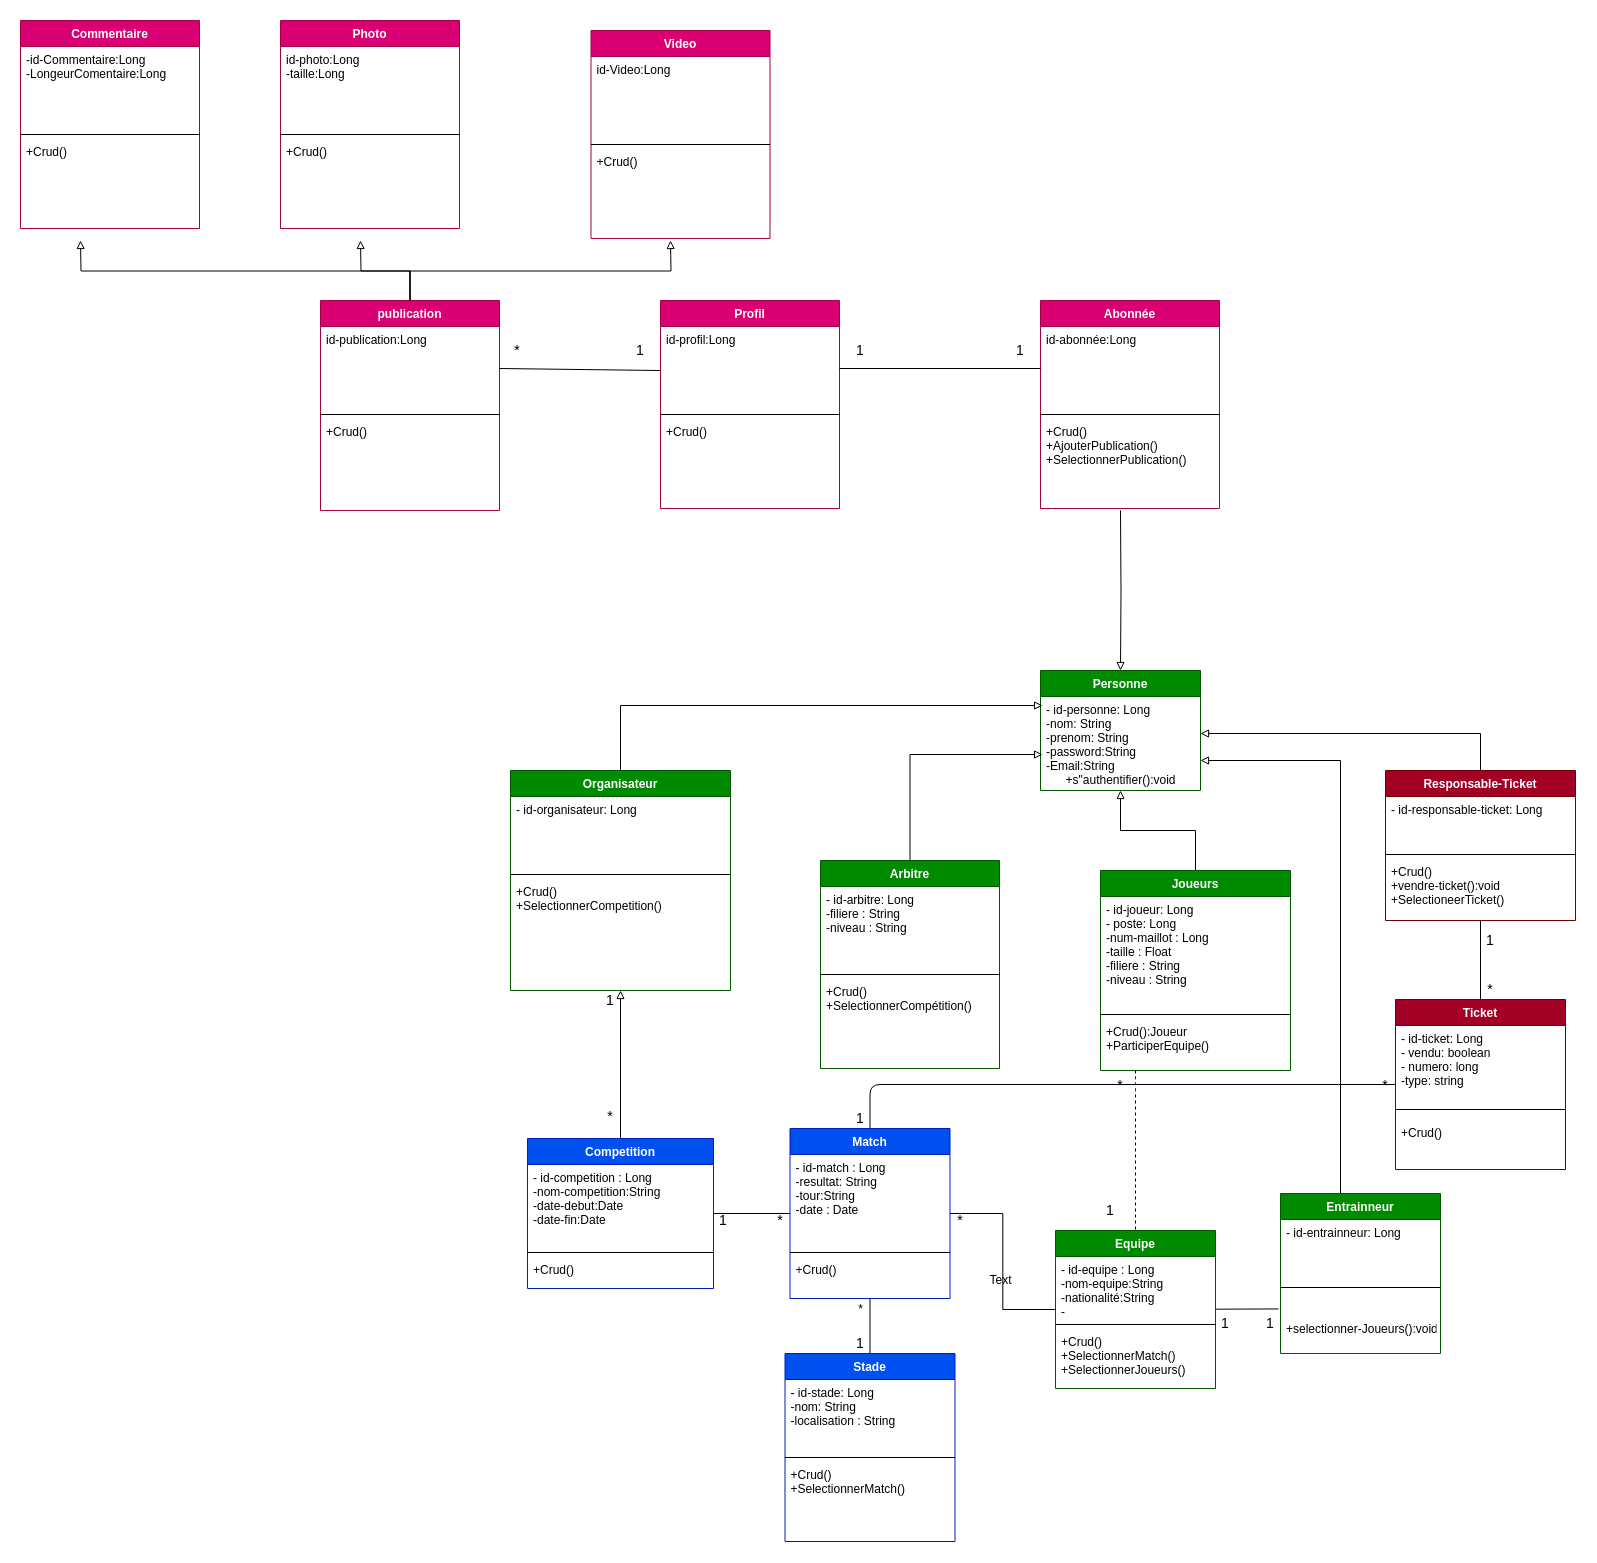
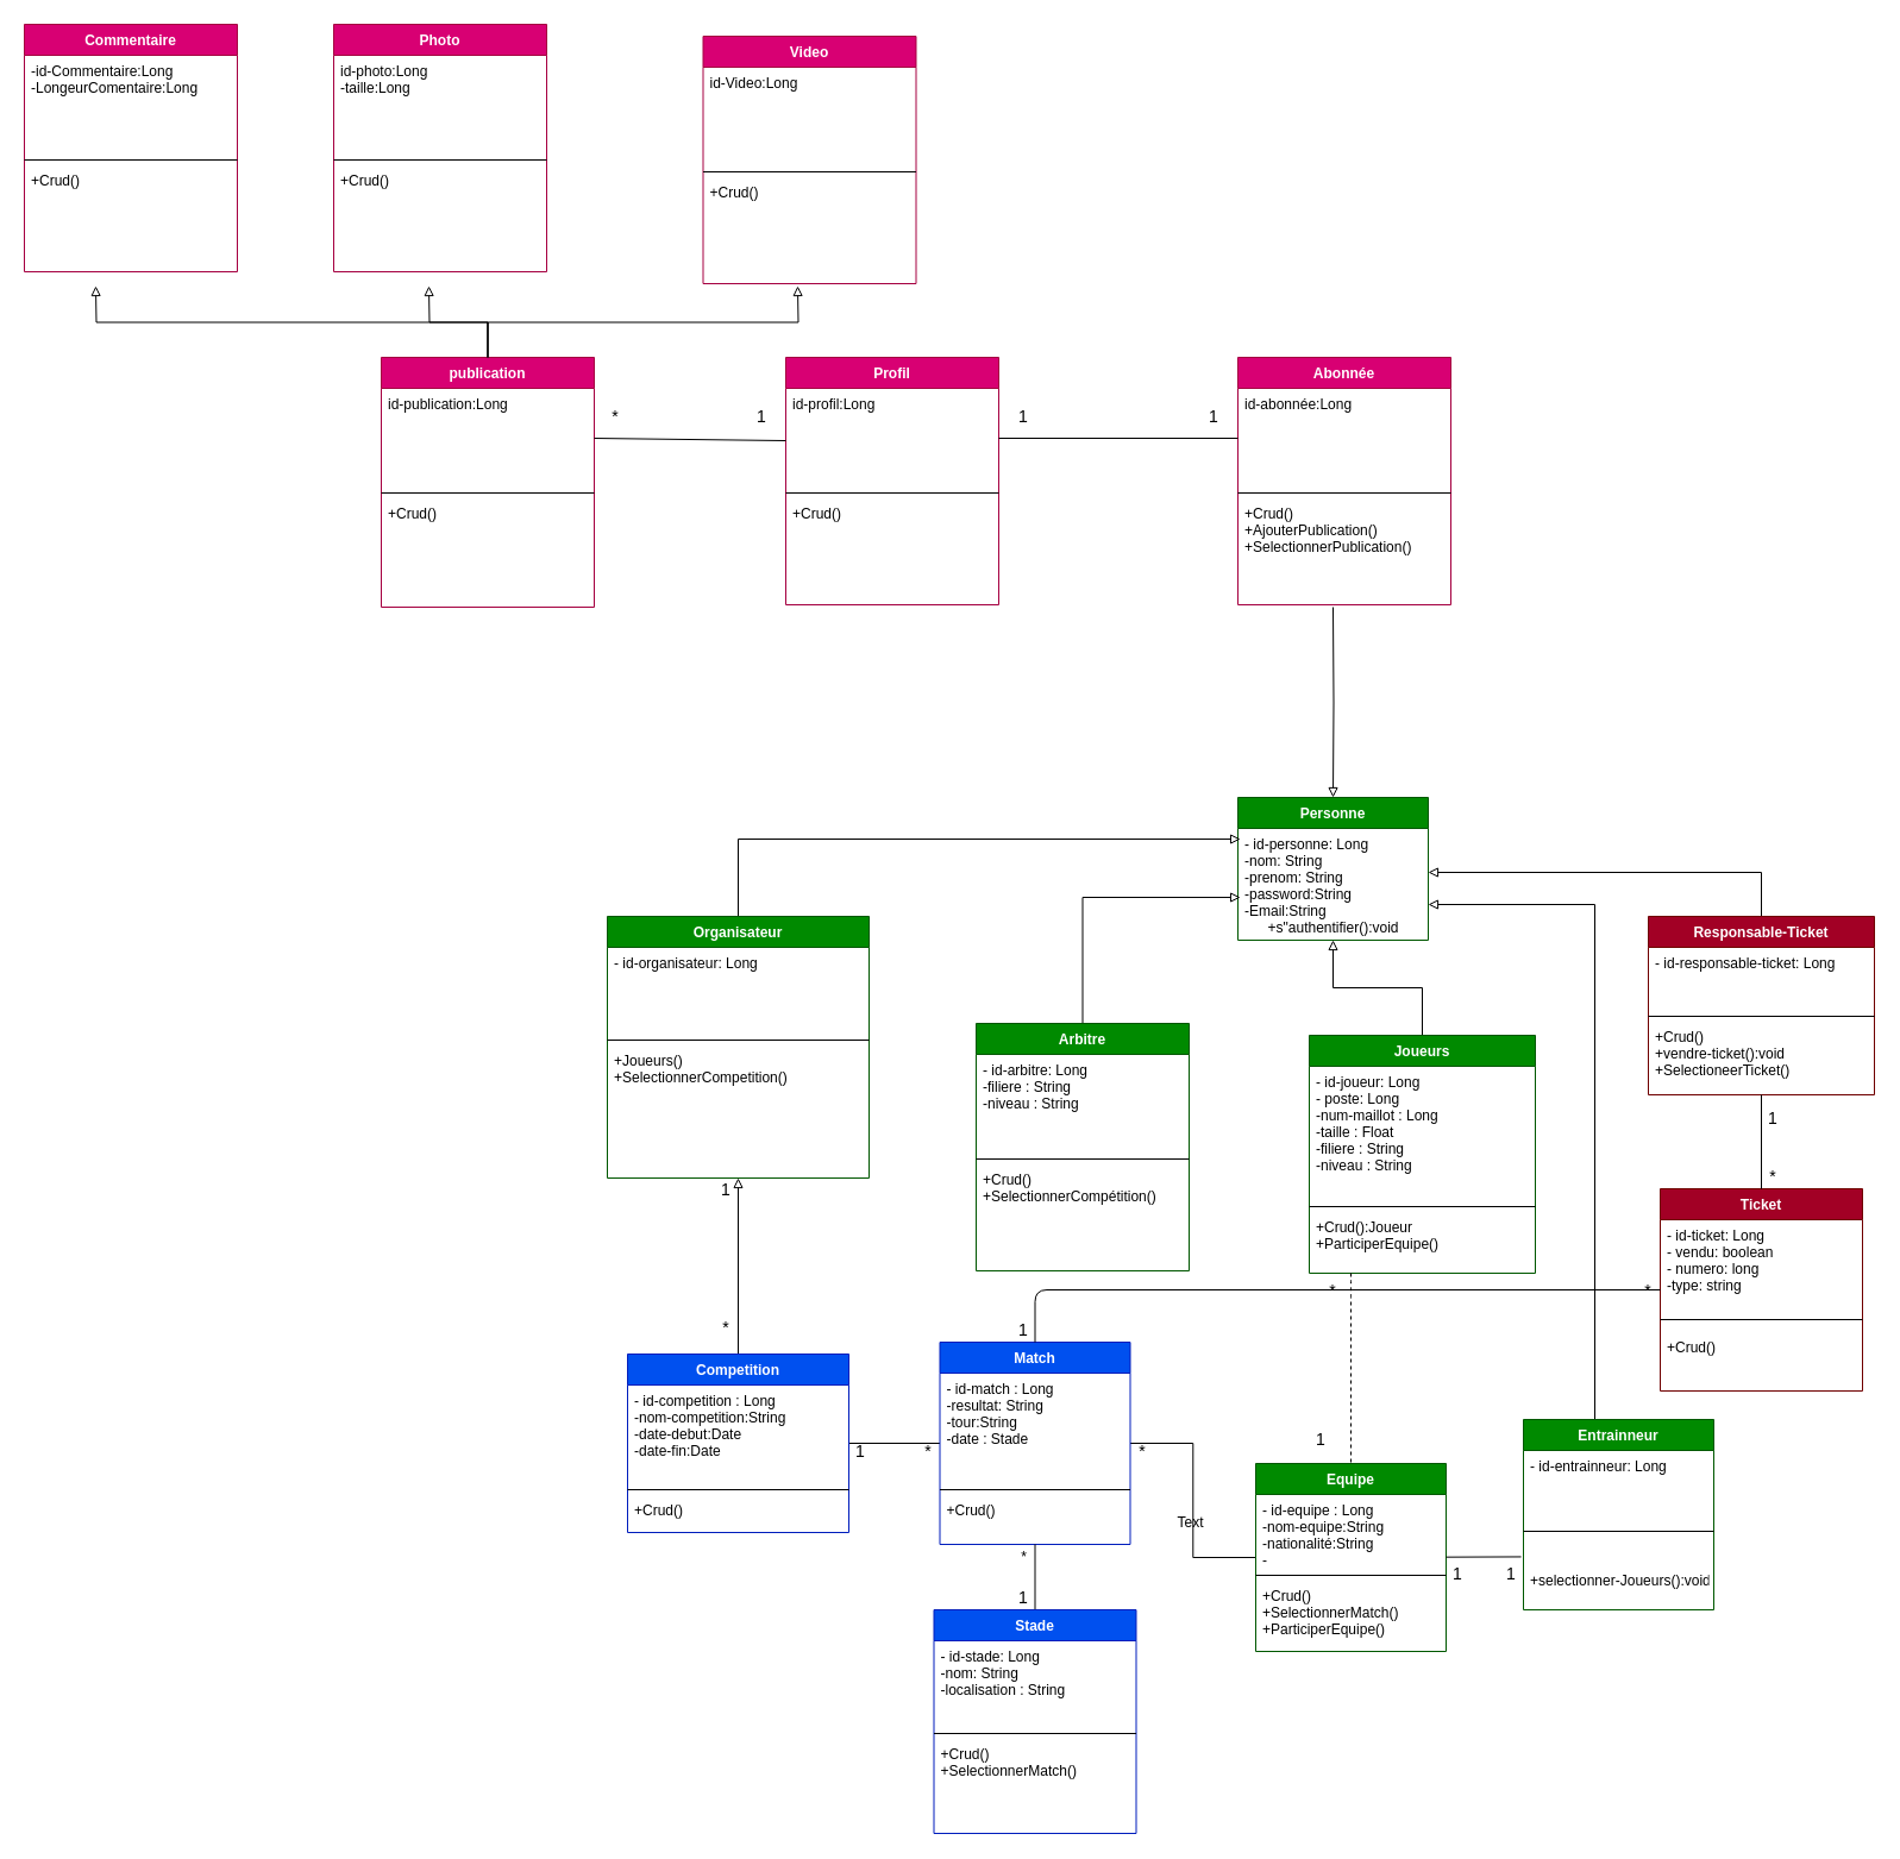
- <mxCell id="35" value="+Crud()&#10;+SelectionnerCompetition()" style="text;strokeColor=none;fillColor=none;align=left;verticalAlign=top;spacingLeft=4;spacingRight=4;overflow=hidden;rotatable=0;points=[[0,0.5],[1,0.5]];portConstraint=eastwest;" parent="32" vertex="1"><mxGeometry y="108" width="220" height="112" as="geometry" /></mxCell>
+ <mxCell id="35" value="+Joueurs()&#10;+SelectionnerCompetition()" style="text;strokeColor=none;fillColor=none;align=left;verticalAlign=top;spacingLeft=4;spacingRight=4;overflow=hidden;rotatable=0;points=[[0,0.5],[1,0.5]];portConstraint=eastwest;" parent="32" vertex="1"><mxGeometry y="108" width="220" height="112" as="geometry" /></mxCell>
- <mxCell id="17" value="- id-match : Long&#10;-resultat: String&#10;-tour:String&#10;-date : Date&#10;" style="text;strokeColor=none;fillColor=none;align=left;verticalAlign=top;spacingLeft=4;spacingRight=4;overflow=hidden;rotatable=0;points=[[0,0.5],[1,0.5]];portConstraint=eastwest;" parent="16" vertex="1"><mxGeometry y="26" width="160" height="94" as="geometry" /></mxCell>
+ <mxCell id="17" value="- id-match : Long&#10;-resultat: String&#10;-tour:String&#10;-date : Stade&#10;" style="text;strokeColor=none;fillColor=none;align=left;verticalAlign=top;spacingLeft=4;spacingRight=4;overflow=hidden;rotatable=0;points=[[0,0.5],[1,0.5]];portConstraint=eastwest;" parent="16" vertex="1"><mxGeometry y="26" width="160" height="94" as="geometry" /></mxCell>
- <mxCell id="14" value="+Crud()&#10;+SelectionnerMatch()&#10;+SelectionnerJoueurs()" style="text;strokeColor=none;fillColor=none;align=left;verticalAlign=top;spacingLeft=4;spacingRight=4;overflow=hidden;rotatable=0;points=[[0,0.5],[1,0.5]];portConstraint=eastwest;" parent="11" vertex="1"><mxGeometry y="98" width="160" height="60" as="geometry" /></mxCell>
+ <mxCell id="14" value="+Crud()&#10;+SelectionnerMatch()&#10;+ParticiperEquipe()" style="text;strokeColor=none;fillColor=none;align=left;verticalAlign=top;spacingLeft=4;spacingRight=4;overflow=hidden;rotatable=0;points=[[0,0.5],[1,0.5]];portConstraint=eastwest;" parent="11" vertex="1"><mxGeometry y="98" width="160" height="60" as="geometry" /></mxCell>
